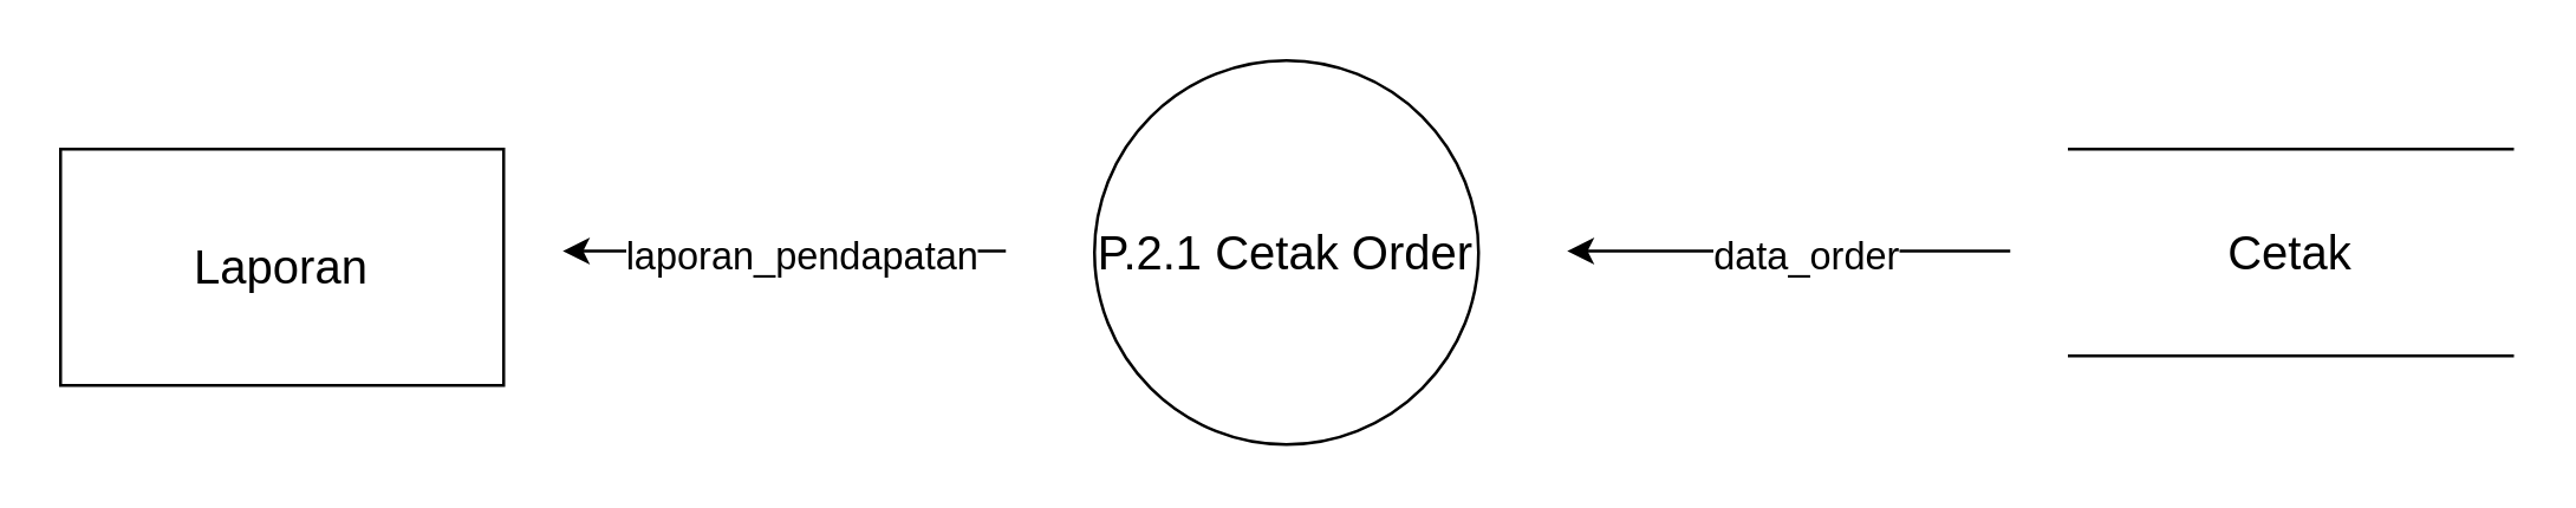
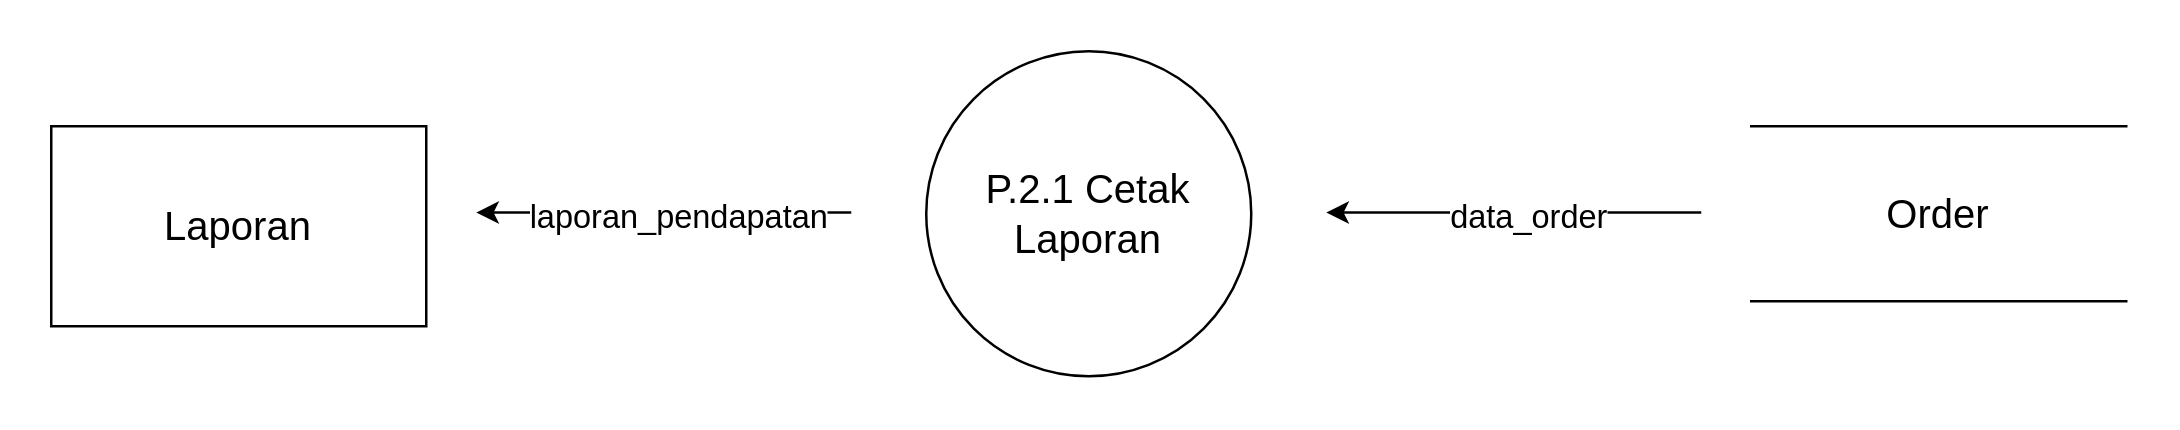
- <mxCell id="6" value="P.2.1 Cetak Order" style="ellipse;whiteSpace=wrap;html=1;aspect=fixed;fontSize=16;" parent="1" vertex="1"><mxGeometry x="370" y="20" width="130" height="130" as="geometry" /></mxCell>
+ <mxCell id="6" value="P.2.1 Cetak Laporan" style="ellipse;whiteSpace=wrap;html=1;aspect=fixed;fontSize=16;" parent="1" vertex="1"><mxGeometry x="370" y="20" width="130" height="130" as="geometry" /></mxCell>
- <mxCell id="5" value="Cetak" style="shape=partialRectangle;whiteSpace=wrap;html=1;left=0;right=0;fillColor=none;fontSize=16;" parent="1" vertex="1"><mxGeometry x="700" y="50" width="150" height="70" as="geometry" /></mxCell>
+ <mxCell id="5" value="Order" style="shape=partialRectangle;whiteSpace=wrap;html=1;left=0;right=0;fillColor=none;fontSize=16;" parent="1" vertex="1"><mxGeometry x="700" y="50" width="150" height="70" as="geometry" /></mxCell>
